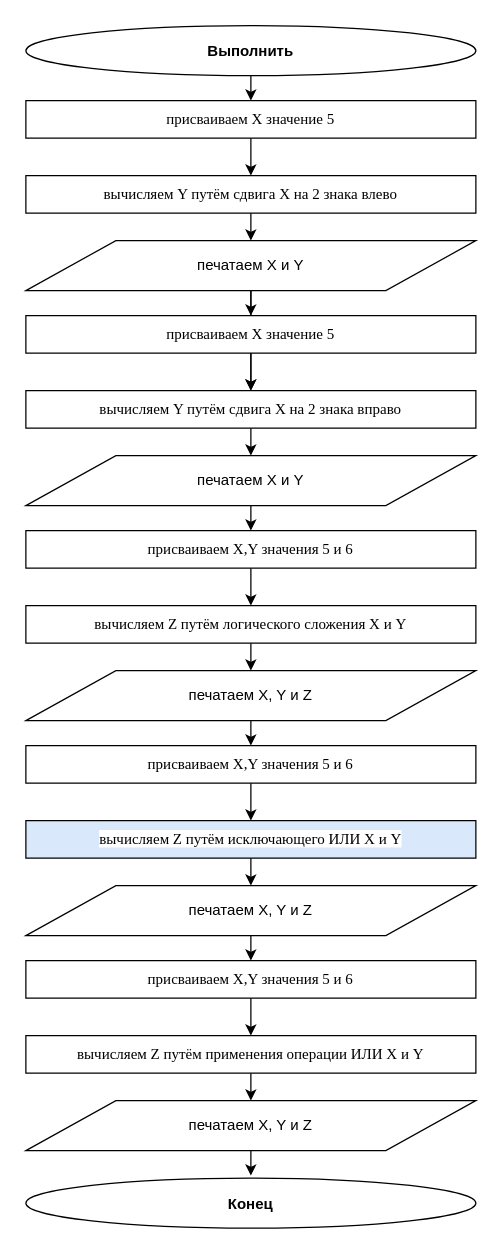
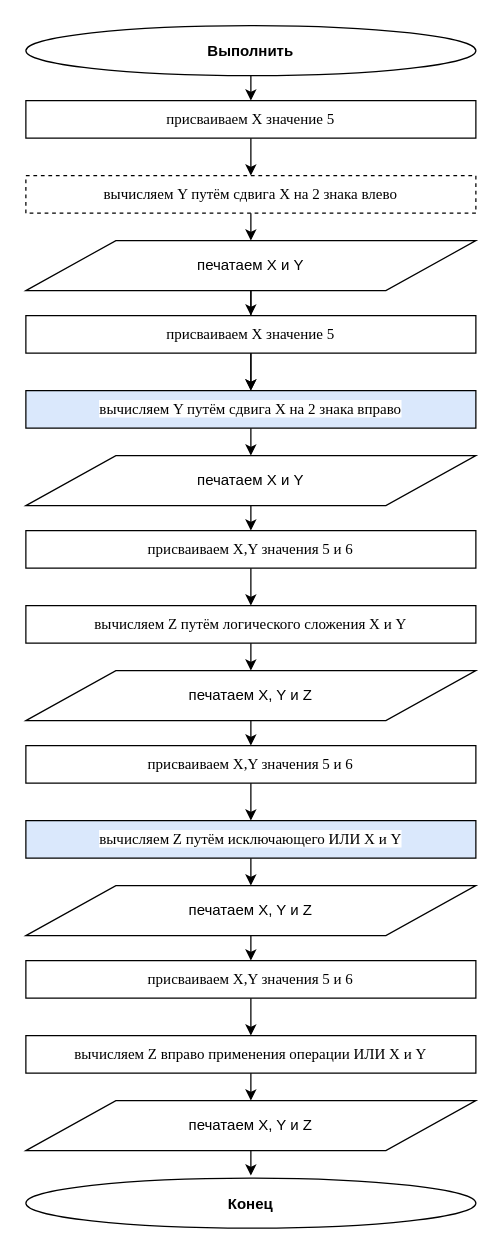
- <mxCell id="4" value="&lt;pre style=&quot;font-family: &amp;#34;consolas&amp;#34;&quot;&gt;&lt;span style=&quot;background-color: rgb(255 , 255 , 255)&quot;&gt;вычисляем Y путём сдвига Х на 2 знака влево&lt;/span&gt;&lt;/pre&gt;" style="rounded=0;whiteSpace=wrap;html=1;" parent="1" vertex="1"><mxGeometry x="20" y="140" width="360" height="30" as="geometry" /></mxCell>
+ <mxCell id="4" value="&lt;pre style=&quot;font-family: &amp;#34;consolas&amp;#34;&quot;&gt;&lt;span style=&quot;background-color: rgb(255 , 255 , 255)&quot;&gt;вычисляем Y путём сдвига Х на 2 знака влево&lt;/span&gt;&lt;/pre&gt;" style="rounded=0;whiteSpace=wrap;html=1;dashed=1;" parent="1" vertex="1"><mxGeometry x="20" y="140" width="360" height="30" as="geometry" /></mxCell>
- <mxCell id="11" value="&lt;pre style=&quot;font-family: &amp;#34;consolas&amp;#34;&quot;&gt;&lt;span style=&quot;background-color: rgb(255 , 255 , 255)&quot;&gt;вычисляем Y путём сдвига Х на 2 знака вправо&lt;/span&gt;&lt;/pre&gt;" style="rounded=0;whiteSpace=wrap;html=1;" parent="1" vertex="1"><mxGeometry x="20" y="312" width="360" height="30" as="geometry" /></mxCell>
+ <mxCell id="11" value="&lt;pre style=&quot;font-family: &amp;#34;consolas&amp;#34;&quot;&gt;&lt;span style=&quot;background-color: rgb(255 , 255 , 255)&quot;&gt;вычисляем Y путём сдвига Х на 2 знака вправо&lt;/span&gt;&lt;/pre&gt;" style="rounded=0;whiteSpace=wrap;html=1;fillColor=#dae8fc;" parent="1" vertex="1"><mxGeometry x="20" y="312" width="360" height="30" as="geometry" /></mxCell>
- <mxCell id="29" value="&lt;pre style=&quot;font-family: &amp;#34;consolas&amp;#34;&quot;&gt;&lt;span style=&quot;background-color: rgb(255 , 255 , 255)&quot;&gt;вычисляем Z путём применения операции ИЛИ Х и Y&lt;/span&gt;&lt;/pre&gt;" style="rounded=0;whiteSpace=wrap;html=1;" parent="1" vertex="1"><mxGeometry x="20" y="828" width="360" height="30" as="geometry" /></mxCell>
+ <mxCell id="29" value="&lt;pre style=&quot;font-family: &amp;#34;consolas&amp;#34;&quot;&gt;&lt;span style=&quot;background-color: rgb(255 , 255 , 255)&quot;&gt;вычисляем Z вправо применения операции ИЛИ Х и Y&lt;/span&gt;&lt;/pre&gt;" style="rounded=0;whiteSpace=wrap;html=1;" parent="1" vertex="1"><mxGeometry x="20" y="828" width="360" height="30" as="geometry" /></mxCell>
